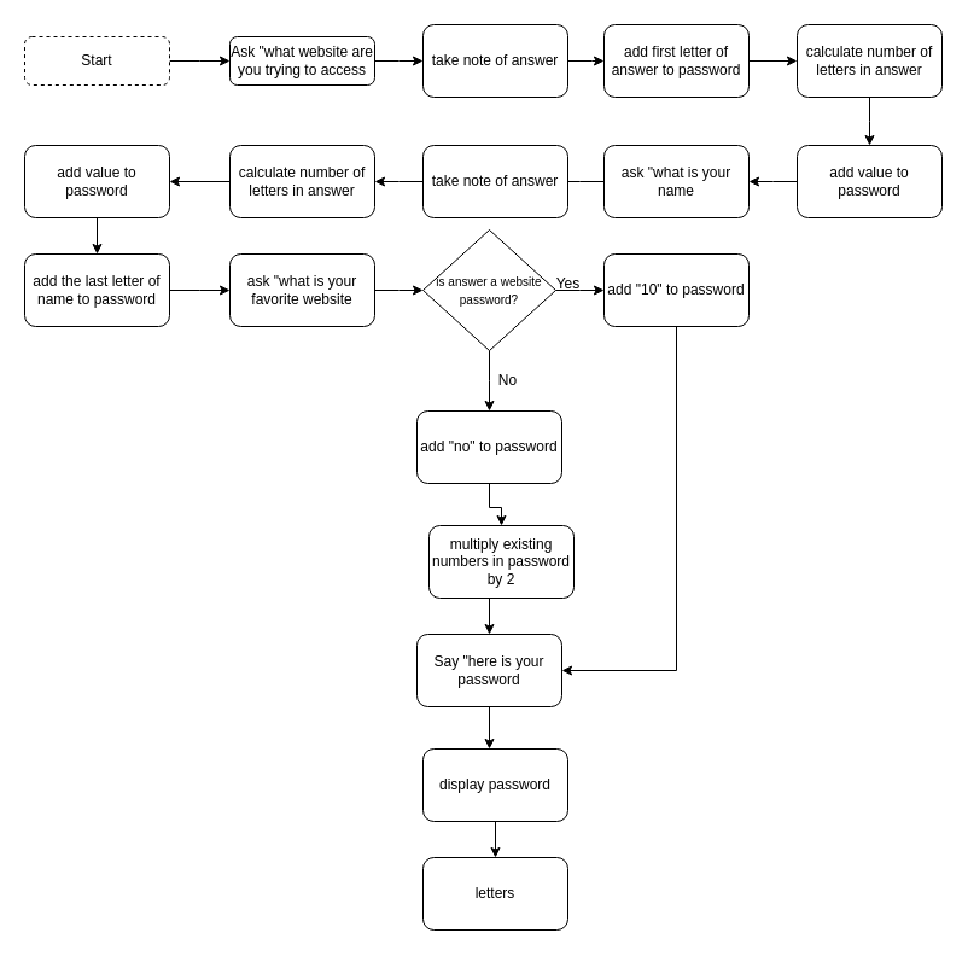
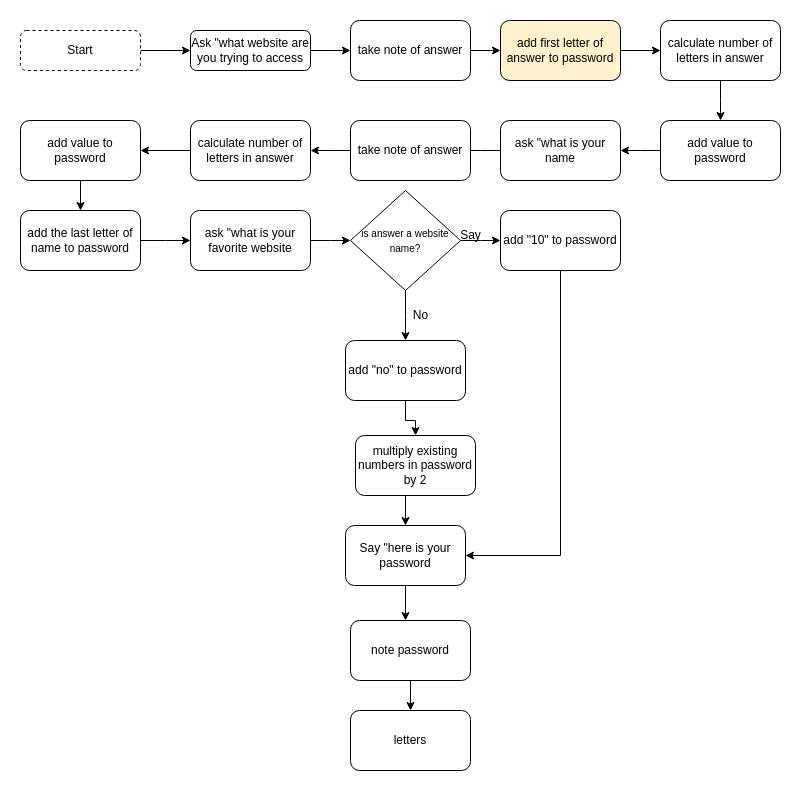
- <mxCell id="9" value="add first letter of answer to password" style="rounded=1;whiteSpace=wrap;html=1;" vertex="1" parent="1"><mxGeometry x="500" y="20" width="120" height="60" as="geometry" /></mxCell>
+ <mxCell id="9" value="add first letter of answer to password" style="rounded=1;whiteSpace=wrap;html=1;fillColor=#fff2cc;" vertex="1" parent="1"><mxGeometry x="500" y="20" width="120" height="60" as="geometry" /></mxCell>
- <mxCell id="29" value="Yes" style="text;html=1;align=center;verticalAlign=middle;resizable=0;points=[];autosize=1;strokeColor=none;fillColor=none;" vertex="1" parent="1"><mxGeometry x="450" y="220" width="40" height="30" as="geometry" /></mxCell>
+ <mxCell id="29" value="Say" style="text;html=1;align=center;verticalAlign=middle;resizable=0;points=[];autosize=1;strokeColor=none;fillColor=none;" vertex="1" parent="1"><mxGeometry x="450" y="220" width="40" height="30" as="geometry" /></mxCell>
- <mxCell id="28" value="&lt;font style=&quot;font-size: 10px;&quot;&gt;is answer a website password?&lt;/font&gt;" style="rhombus;whiteSpace=wrap;html=1;" vertex="1" parent="1"><mxGeometry x="350" y="190" width="110" height="100" as="geometry" /></mxCell>
+ <mxCell id="28" value="&lt;font style=&quot;font-size: 10px;&quot;&gt;is answer a website name?&lt;/font&gt;" style="rhombus;whiteSpace=wrap;html=1;" vertex="1" parent="1"><mxGeometry x="350" y="190" width="110" height="100" as="geometry" /></mxCell>
- <mxCell id="40" value="display password" style="rounded=1;whiteSpace=wrap;html=1;" vertex="1" parent="1"><mxGeometry x="350" y="620" width="120" height="60" as="geometry" /></mxCell>
+ <mxCell id="40" value="note password" style="rounded=1;whiteSpace=wrap;html=1;" vertex="1" parent="1"><mxGeometry x="350" y="620" width="120" height="60" as="geometry" /></mxCell>
